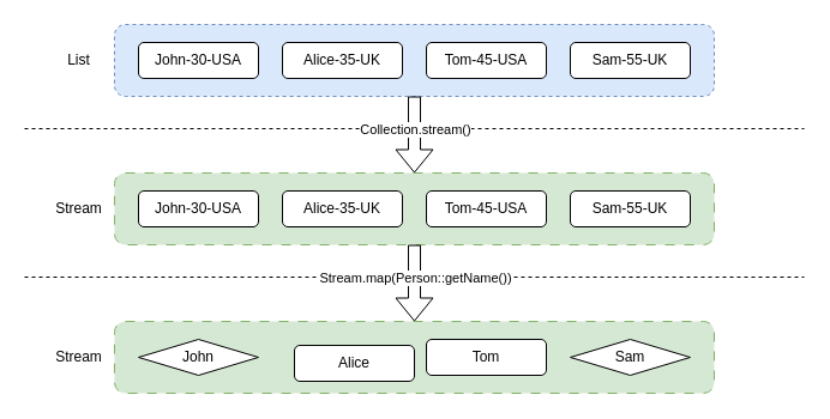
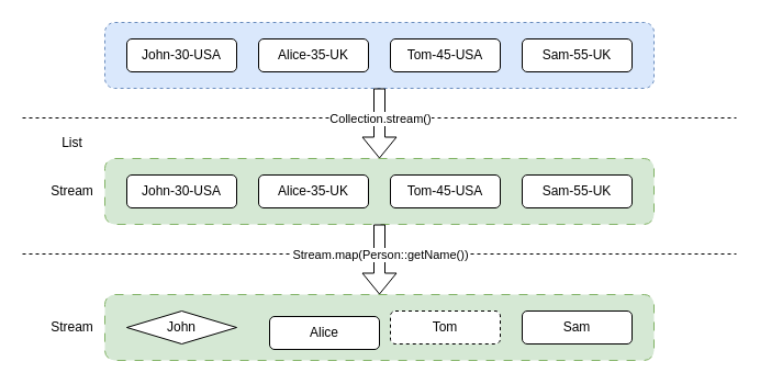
- <mxCell id="2" value="List" style="text;html=1;align=center;verticalAlign=middle;resizable=0;points=[];autosize=1;strokeColor=none;fillColor=none;comic=0;jiggle=2;enumerate=0;backgroundOutline=0;" vertex="1" parent="1"><mxGeometry x="45" y="35" width="40" height="30" as="geometry" /></mxCell>
+ <mxCell id="2" value="List" style="text;html=1;align=center;verticalAlign=middle;resizable=0;points=[];autosize=1;strokeColor=none;fillColor=none;comic=0;jiggle=2;enumerate=0;backgroundOutline=0;" vertex="1" parent="1"><mxGeometry x="45" y="115" width="40" height="30" as="geometry" /></mxCell>
- <mxCell id="21" value="Tom" style="rounded=1;whiteSpace=wrap;html=1;comic=0;jiggle=2;enumerate=0;backgroundOutline=0;" vertex="1" parent="1"><mxGeometry x="355" y="283" width="100" height="30" as="geometry" /></mxCell>
+ <mxCell id="21" value="Tom" style="rounded=1;whiteSpace=wrap;html=1;comic=0;jiggle=2;enumerate=0;backgroundOutline=0;dashed=1;" vertex="1" parent="1"><mxGeometry x="355" y="283" width="100" height="30" as="geometry" /></mxCell>
- <mxCell id="22" value="Sam" style="rhombus;whiteSpace=wrap;html=1;comic=0;jiggle=2;enumerate=0;backgroundOutline=0;" vertex="1" parent="1"><mxGeometry x="475" y="283" width="100" height="30" as="geometry" /></mxCell>
+ <mxCell id="22" value="Sam" style="rounded=1;whiteSpace=wrap;html=1;comic=0;jiggle=2;enumerate=0;backgroundOutline=0;" vertex="1" parent="1"><mxGeometry x="475" y="283" width="100" height="30" as="geometry" /></mxCell>
